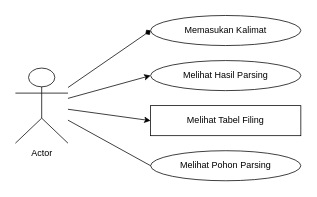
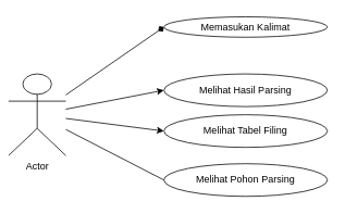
- <mxCell id="3" value="Memasukan Kalimat" style="ellipse;whiteSpace=wrap;html=1;" vertex="1" parent="1"><mxGeometry x="200" y="20" width="200" height="40" as="geometry" /></mxCell>
+ <mxCell id="3" value="Memasukan Kalimat" style="ellipse;whiteSpace=wrap;html=1;" vertex="1" parent="1"><mxGeometry x="200" y="20" width="200" height="25" as="geometry" /></mxCell>
- <mxCell id="4" value="Melihat Hasil Parsing" style="ellipse;whiteSpace=wrap;html=1;" vertex="1" parent="1"><mxGeometry x="200" y="80" width="200" height="40" as="geometry" /></mxCell>
+ <mxCell id="4" value="Melihat Hasil Parsing" style="ellipse;whiteSpace=wrap;html=1;" vertex="1" parent="1"><mxGeometry x="200" y="90" width="200" height="40" as="geometry" /></mxCell>
- <mxCell id="2" value="Actor" style="shape=umlActor;verticalLabelPosition=bottom;verticalAlign=top;html=1;outlineConnect=0;" vertex="1" parent="1"><mxGeometry x="20" y="90" width="70" height="100" as="geometry" /></mxCell>
+ <mxCell id="2" value="Actor" style="shape=umlActor;verticalLabelPosition=bottom;verticalAlign=top;html=1;outlineConnect=0;" vertex="1" parent="1"><mxGeometry x="10" y="90" width="70" height="100" as="geometry" /></mxCell>
- <mxCell id="5" value="Melihat Tabel Filing" style="whiteSpace=wrap;html=1;rounded=0;" vertex="1" parent="1"><mxGeometry x="200" y="140" width="200" height="40" as="geometry" /></mxCell>
+ <mxCell id="5" value="Melihat Tabel Filing" style="ellipse;whiteSpace=wrap;html=1;" vertex="1" parent="1"><mxGeometry x="200" y="140" width="200" height="40" as="geometry" /></mxCell>
